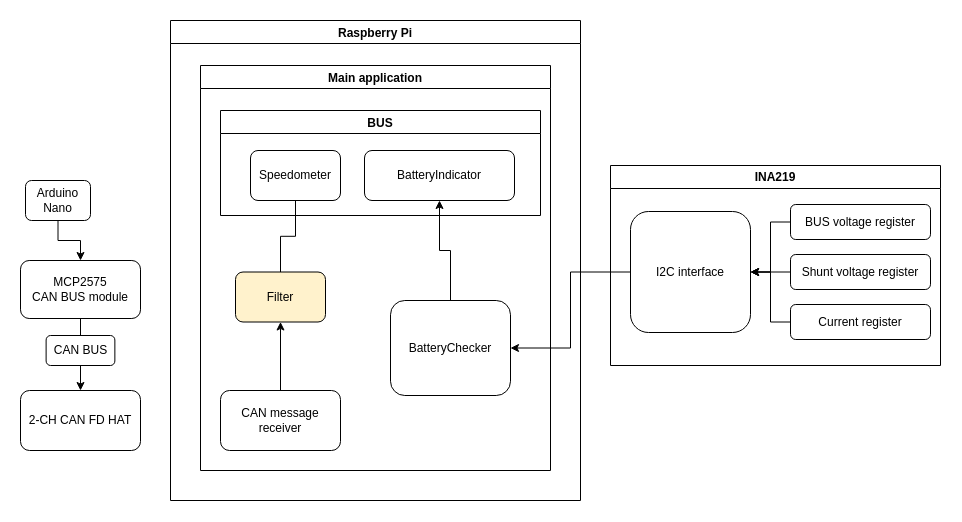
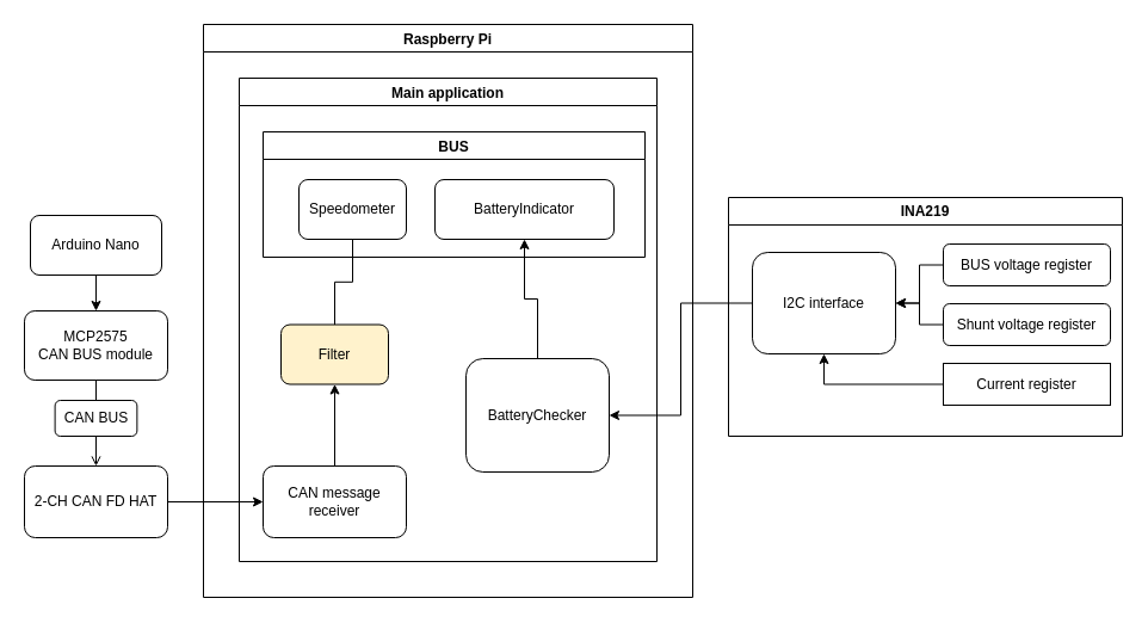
- <mxCell id="3" value="Arduino Nano" style="rounded=1;whiteSpace=wrap;html=1;" vertex="1" parent="1"><mxGeometry x="25" y="180" width="65" height="40" as="geometry" /></mxCell>
+ <mxCell id="3" value="Arduino Nano" style="rounded=1;whiteSpace=wrap;html=1;" vertex="1" parent="1"><mxGeometry x="25" y="180" width="110" height="50" as="geometry" /></mxCell>
- <mxCell id="27" value="I2C interface" style="rounded=1;whiteSpace=wrap;html=1;" vertex="1" parent="20"><mxGeometry x="20" y="46" width="120" height="121" as="geometry" /></mxCell>
+ <mxCell id="27" value="I2C interface" style="rounded=1;whiteSpace=wrap;html=1;" vertex="1" parent="20"><mxGeometry x="20" y="46" width="120" height="85" as="geometry" /></mxCell>
- <mxCell id="24" value="Current register" style="rounded=1;whiteSpace=wrap;html=1;" vertex="1" parent="20"><mxGeometry x="180" y="139" width="140" height="35" as="geometry" /></mxCell>
+ <mxCell id="24" value="Current register" style="whiteSpace=wrap;html=1;rounded=0;" vertex="1" parent="20"><mxGeometry x="180" y="139" width="140" height="35" as="geometry" /></mxCell>
- <mxCell id="4" style="edgeStyle=orthogonalEdgeStyle;rounded=0;orthogonalLoop=1;jettySize=auto;html=1;entryX=0.5;entryY=0;entryDx=0;entryDy=0;" edge="1" parent="1" source="5" target="7"><mxGeometry relative="1" as="geometry" /></mxCell>
+ <mxCell id="4" style="edgeStyle=orthogonalEdgeStyle;rounded=0;orthogonalLoop=1;jettySize=auto;html=1;entryX=0.5;entryY=0;entryDx=0;entryDy=0;endArrow=open;" edge="1" parent="1" source="5" target="7"><mxGeometry relative="1" as="geometry" /></mxCell>
+ <mxCell id="6" style="edgeStyle=orthogonalEdgeStyle;rounded=0;orthogonalLoop=1;jettySize=auto;html=1;entryX=0;entryY=0.5;entryDx=0;entryDy=0;" edge="1" parent="1" source="7" target="12"><mxGeometry relative="1" as="geometry" /></mxCell>
